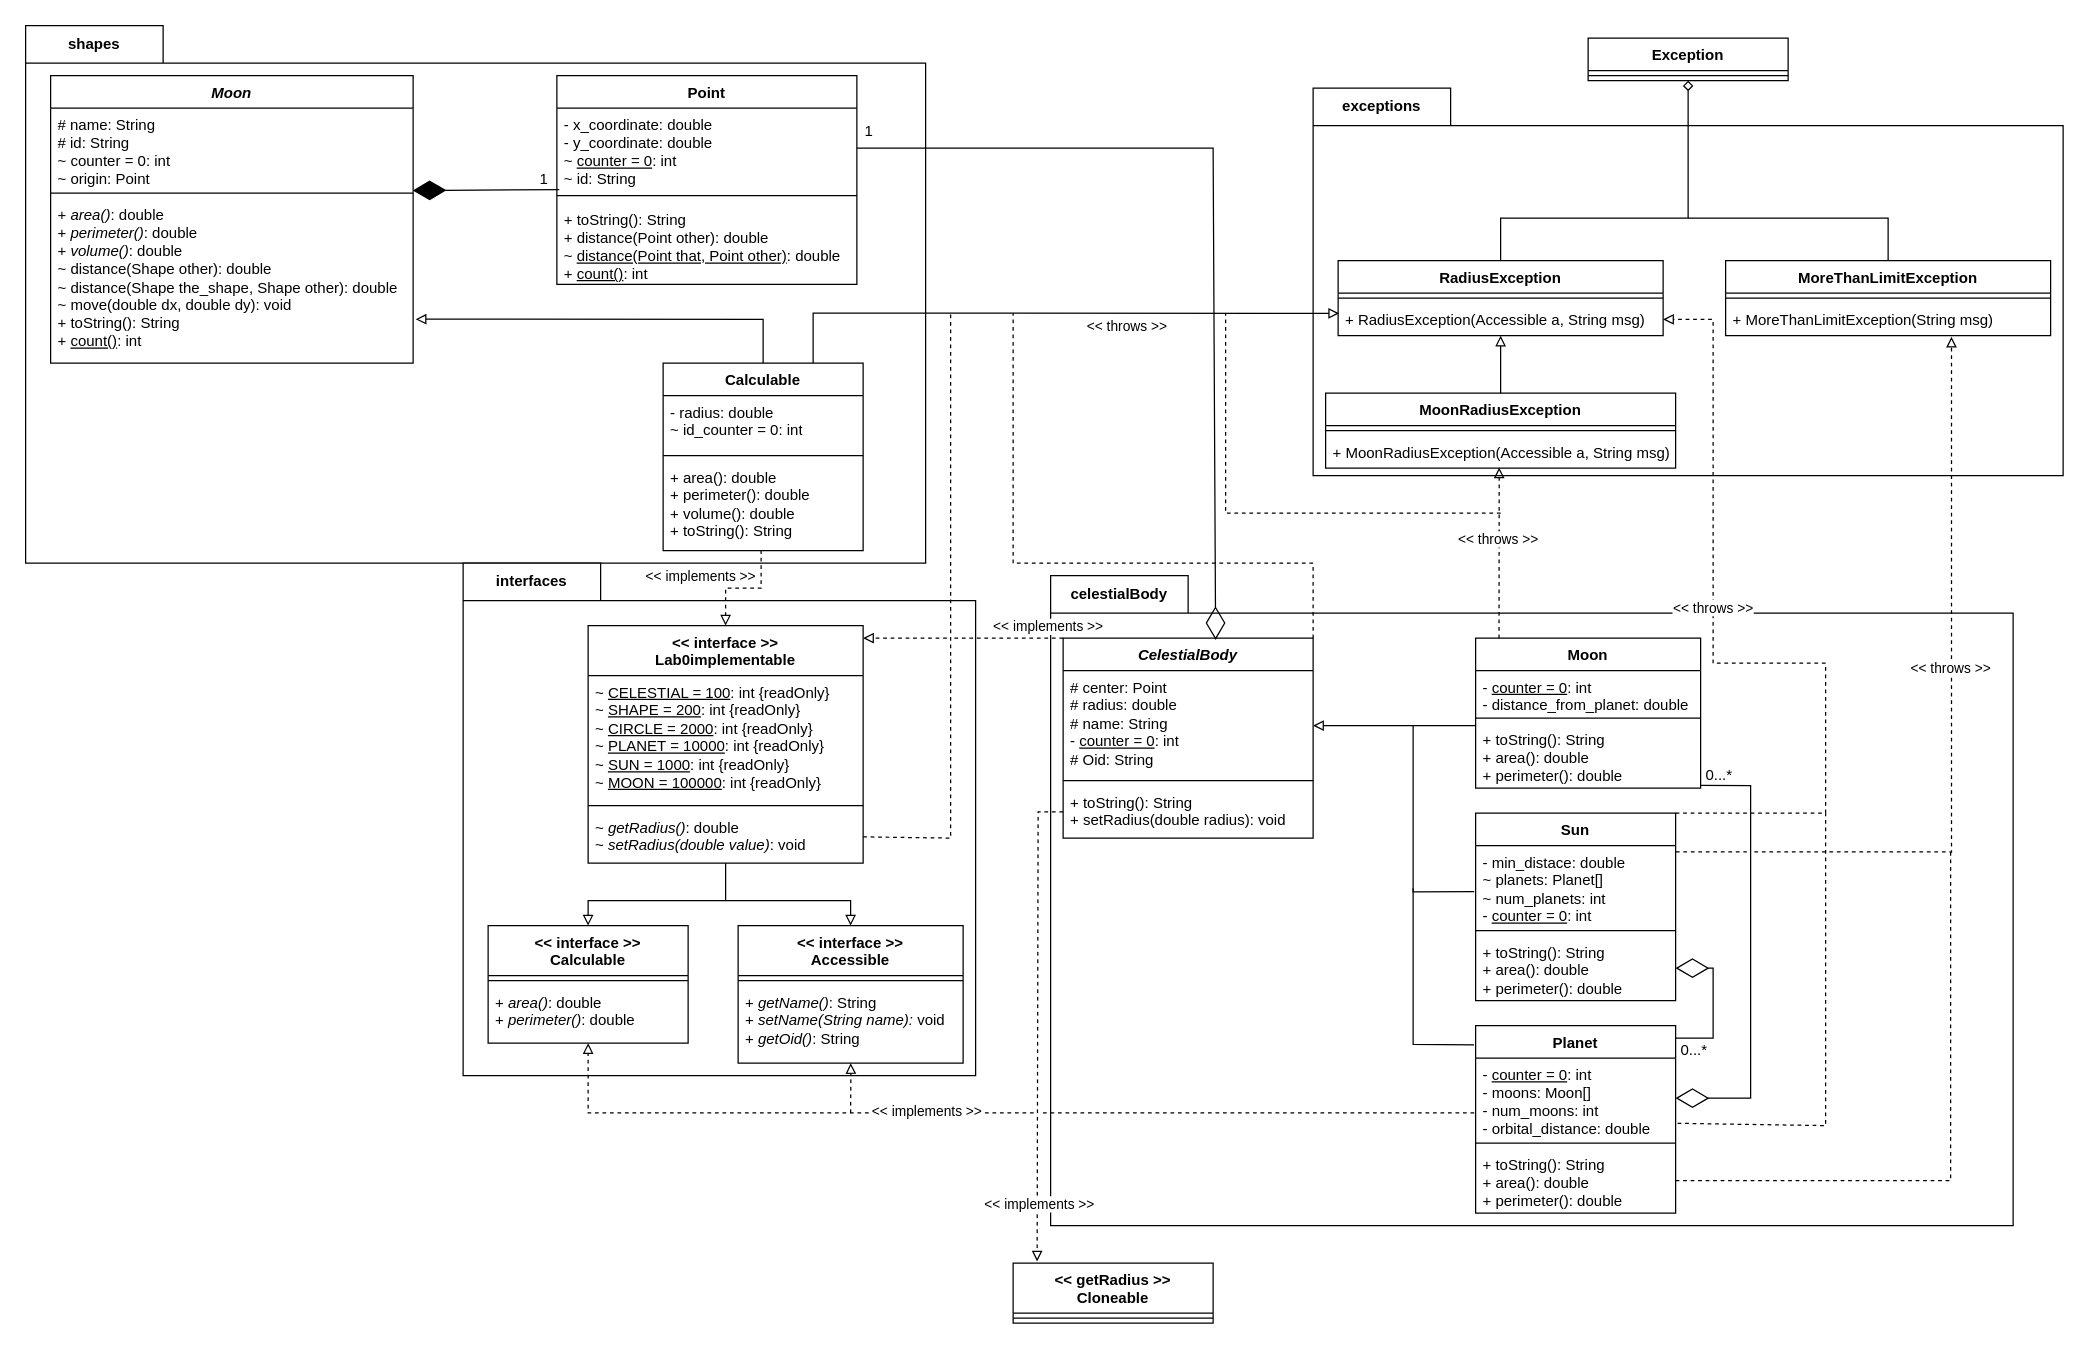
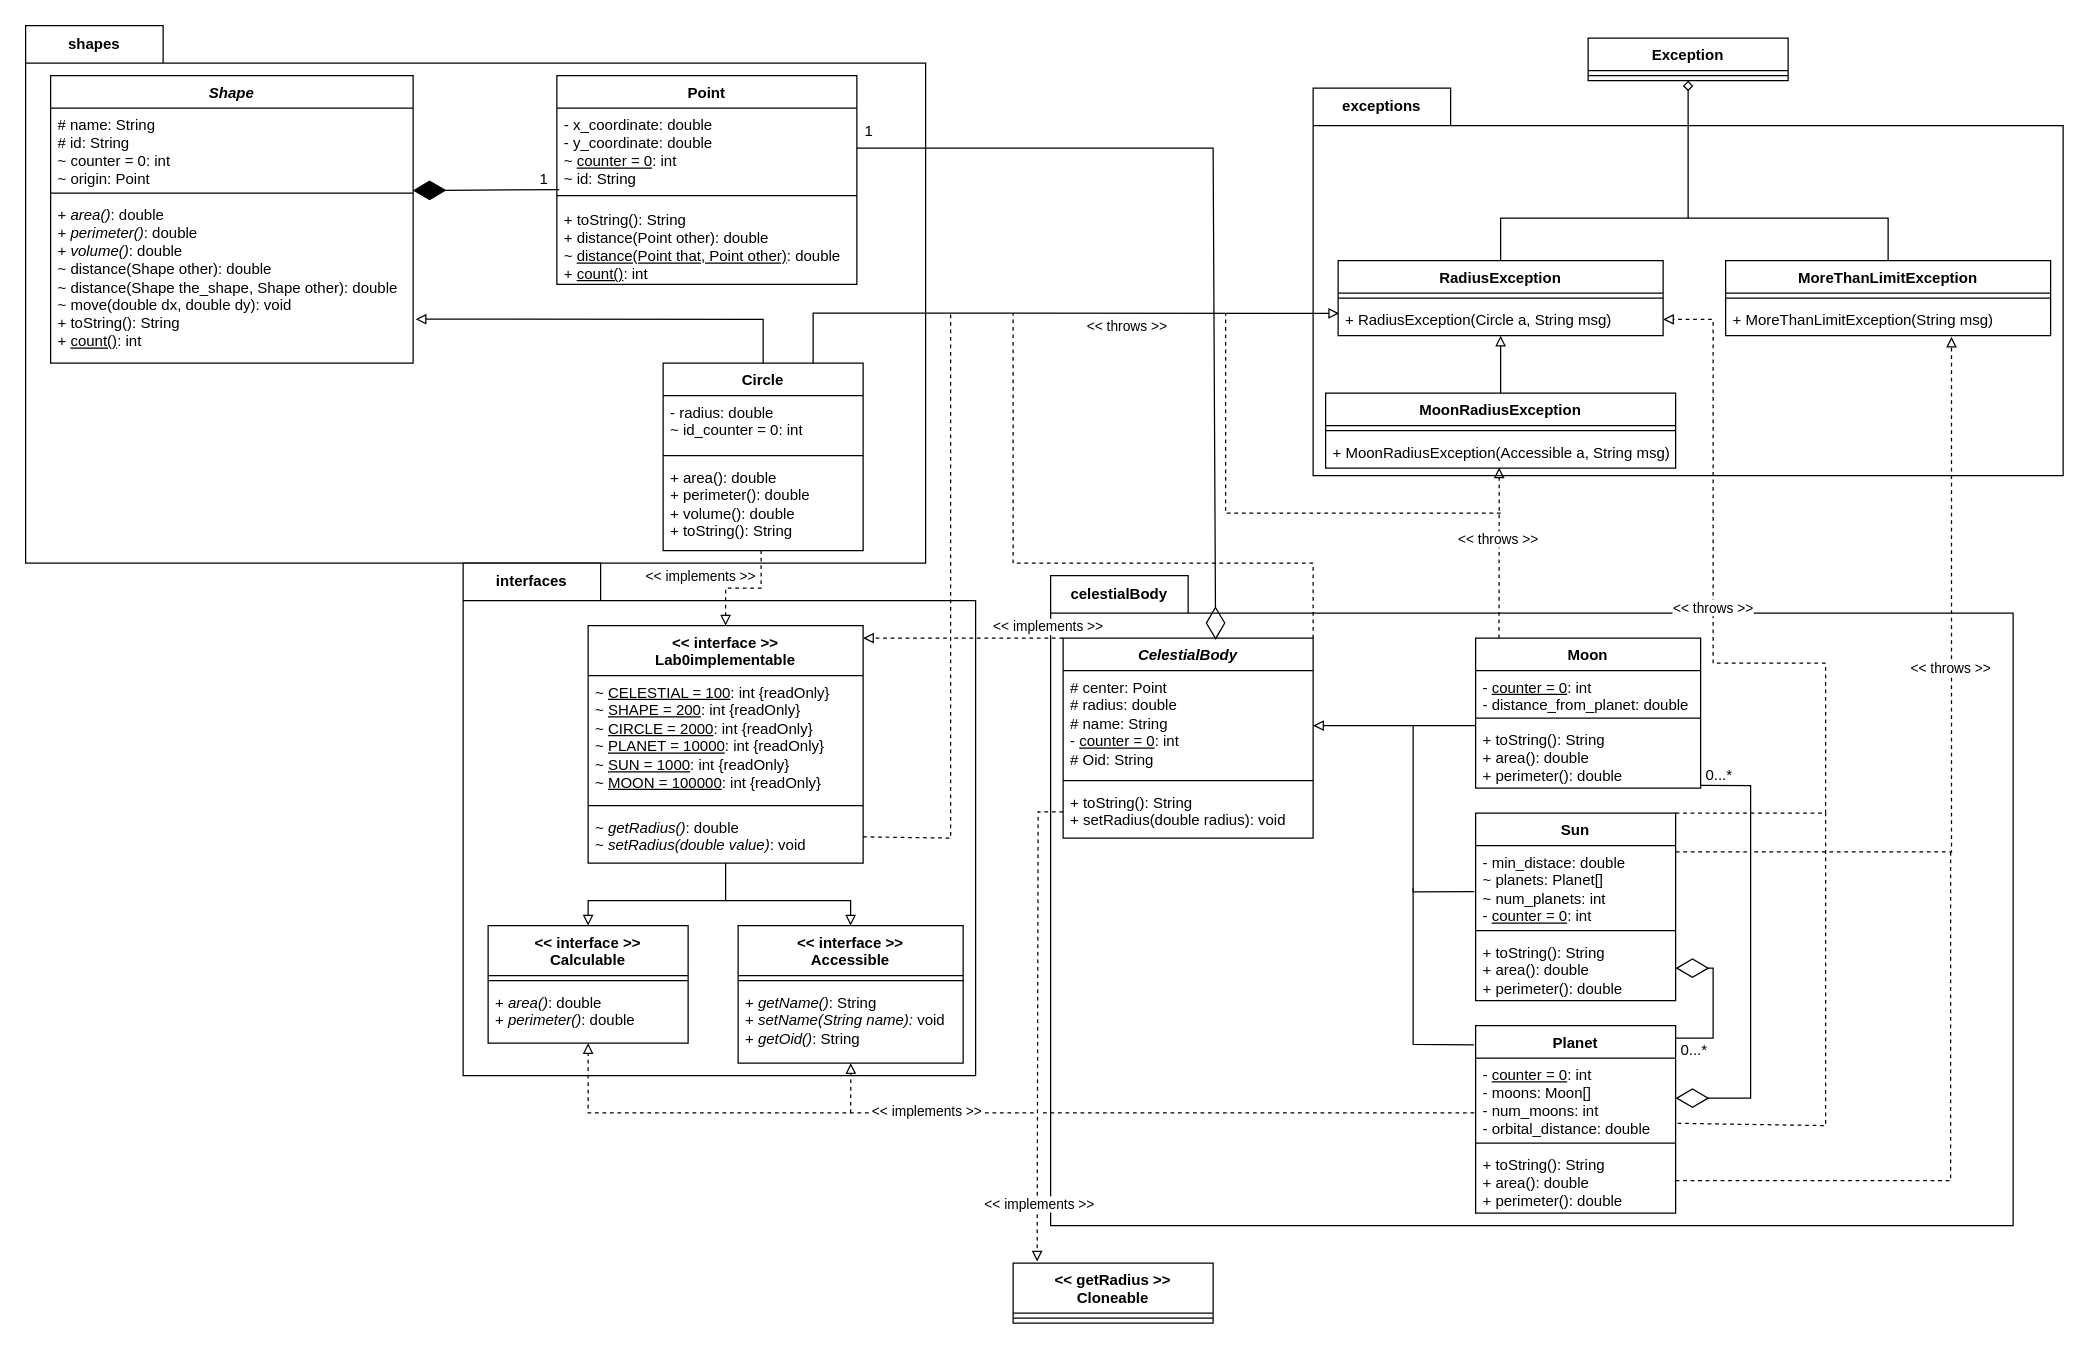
- <mxCell id="3" value="&lt;i&gt;Moon&lt;/i&gt;" style="swimlane;fontStyle=1;align=center;verticalAlign=top;childLayout=stackLayout;horizontal=1;startSize=26;horizontalStack=0;resizeParent=1;resizeParentMax=0;resizeLast=0;collapsible=1;marginBottom=0;whiteSpace=wrap;html=1;" vertex="1" parent="2"><mxGeometry x="20" y="40" width="290" height="230" as="geometry" /></mxCell>
+ <mxCell id="3" value="&lt;i&gt;Shape&lt;/i&gt;" style="swimlane;fontStyle=1;align=center;verticalAlign=top;childLayout=stackLayout;horizontal=1;startSize=26;horizontalStack=0;resizeParent=1;resizeParentMax=0;resizeLast=0;collapsible=1;marginBottom=0;whiteSpace=wrap;html=1;" vertex="1" parent="2"><mxGeometry x="20" y="40" width="290" height="230" as="geometry" /></mxCell>
- <mxCell id="25" value="+ RadiusException(Accessible a, String msg)" style="text;strokeColor=none;fillColor=none;align=left;verticalAlign=top;spacingLeft=4;spacingRight=4;overflow=hidden;rotatable=0;points=[[0,0.5],[1,0.5]];portConstraint=eastwest;whiteSpace=wrap;html=1;" vertex="1" parent="23"><mxGeometry y="34" width="260" height="26" as="geometry" /></mxCell>
+ <mxCell id="25" value="+ RadiusException(Circle a, String msg)" style="text;strokeColor=none;fillColor=none;align=left;verticalAlign=top;spacingLeft=4;spacingRight=4;overflow=hidden;rotatable=0;points=[[0,0.5],[1,0.5]];portConstraint=eastwest;whiteSpace=wrap;html=1;" vertex="1" parent="23"><mxGeometry y="34" width="260" height="26" as="geometry" /></mxCell>
- <mxCell id="13" value="Calculable" style="swimlane;fontStyle=1;align=center;verticalAlign=top;childLayout=stackLayout;horizontal=1;startSize=26;horizontalStack=0;resizeParent=1;resizeParentMax=0;resizeLast=0;collapsible=1;marginBottom=0;whiteSpace=wrap;html=1;" vertex="1" parent="2"><mxGeometry x="510" y="270" width="160" height="150" as="geometry" /></mxCell>
+ <mxCell id="13" value="Circle" style="swimlane;fontStyle=1;align=center;verticalAlign=top;childLayout=stackLayout;horizontal=1;startSize=26;horizontalStack=0;resizeParent=1;resizeParentMax=0;resizeLast=0;collapsible=1;marginBottom=0;whiteSpace=wrap;html=1;" vertex="1" parent="2"><mxGeometry x="510" y="270" width="160" height="150" as="geometry" /></mxCell>
